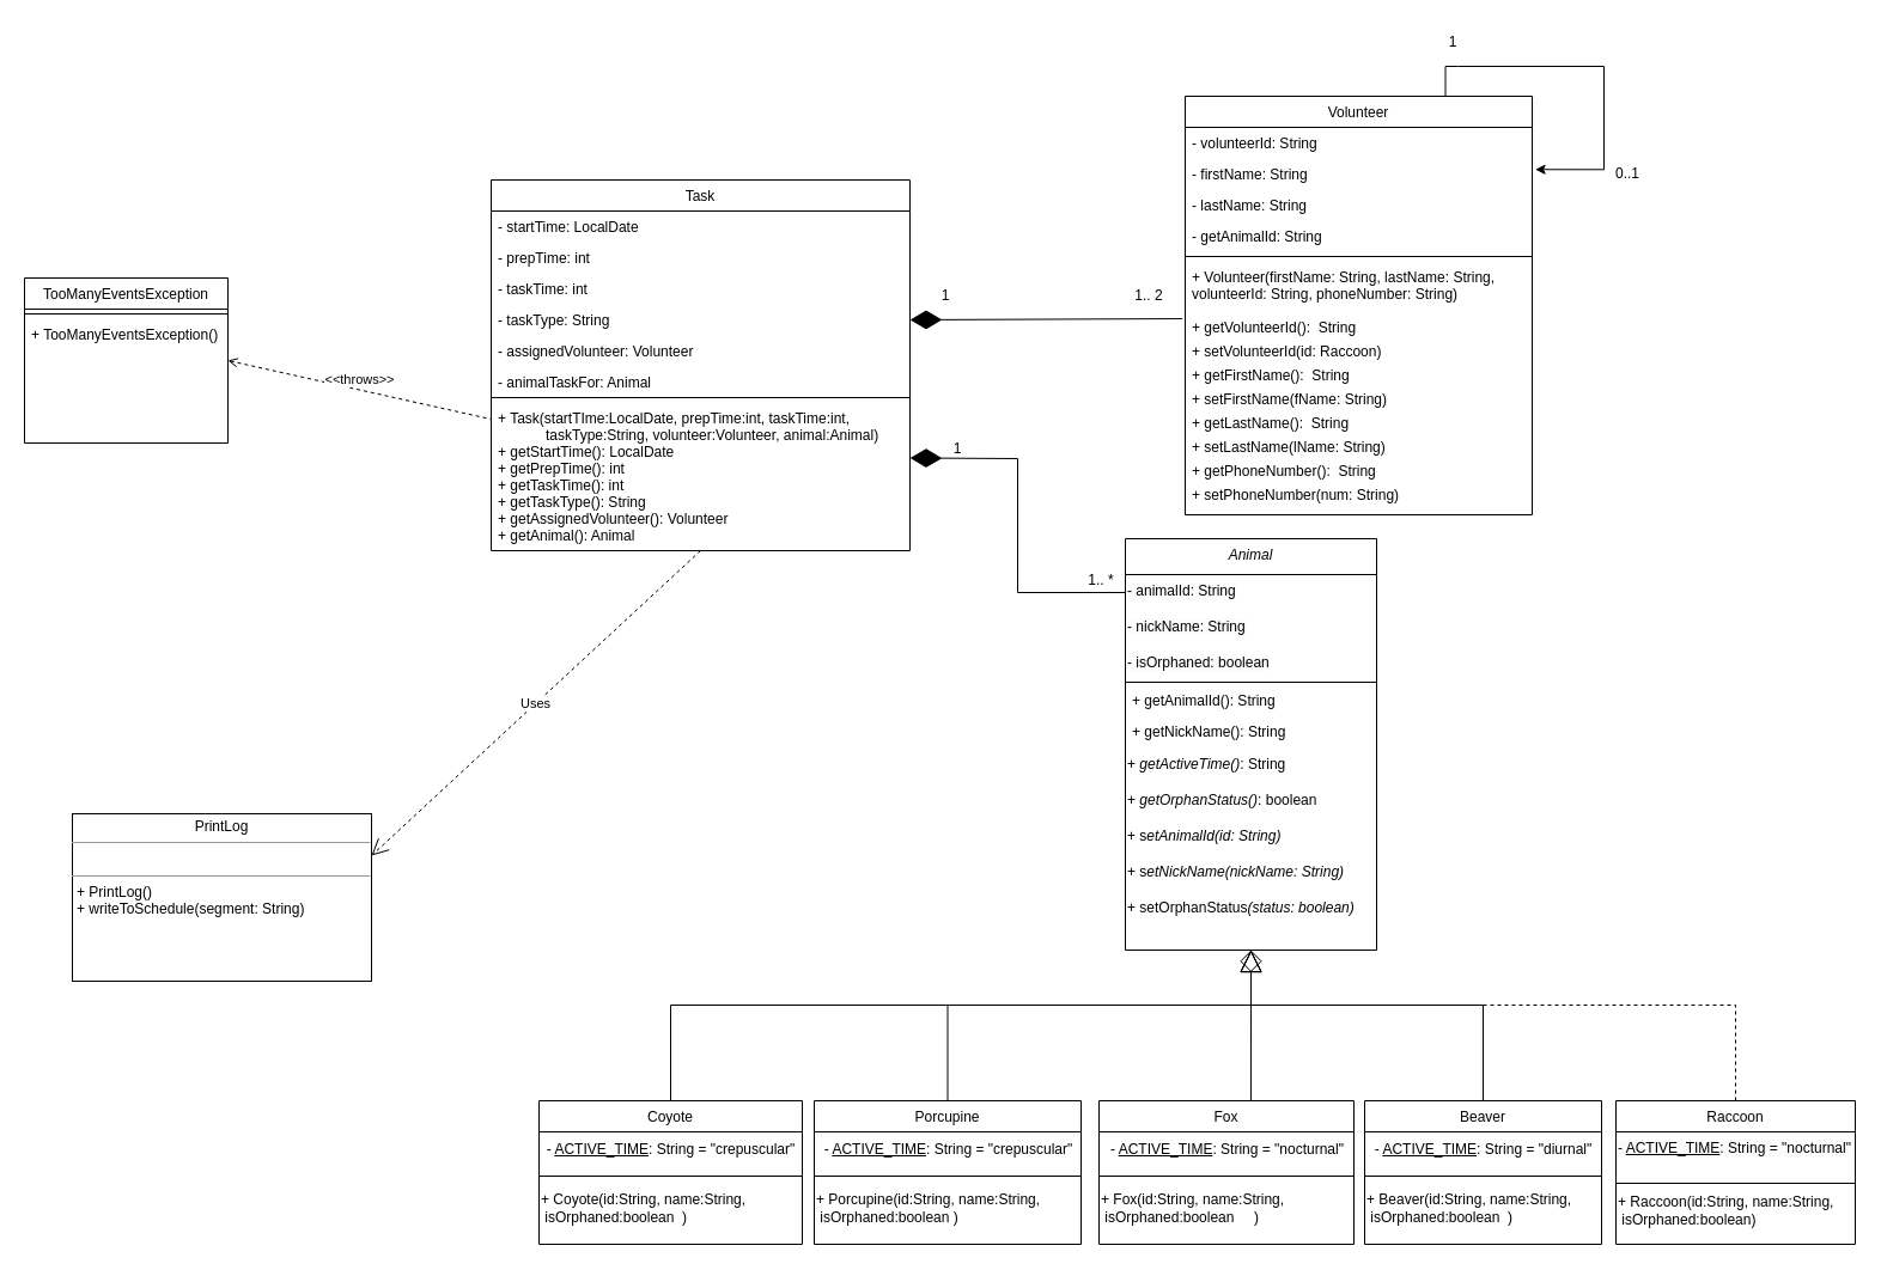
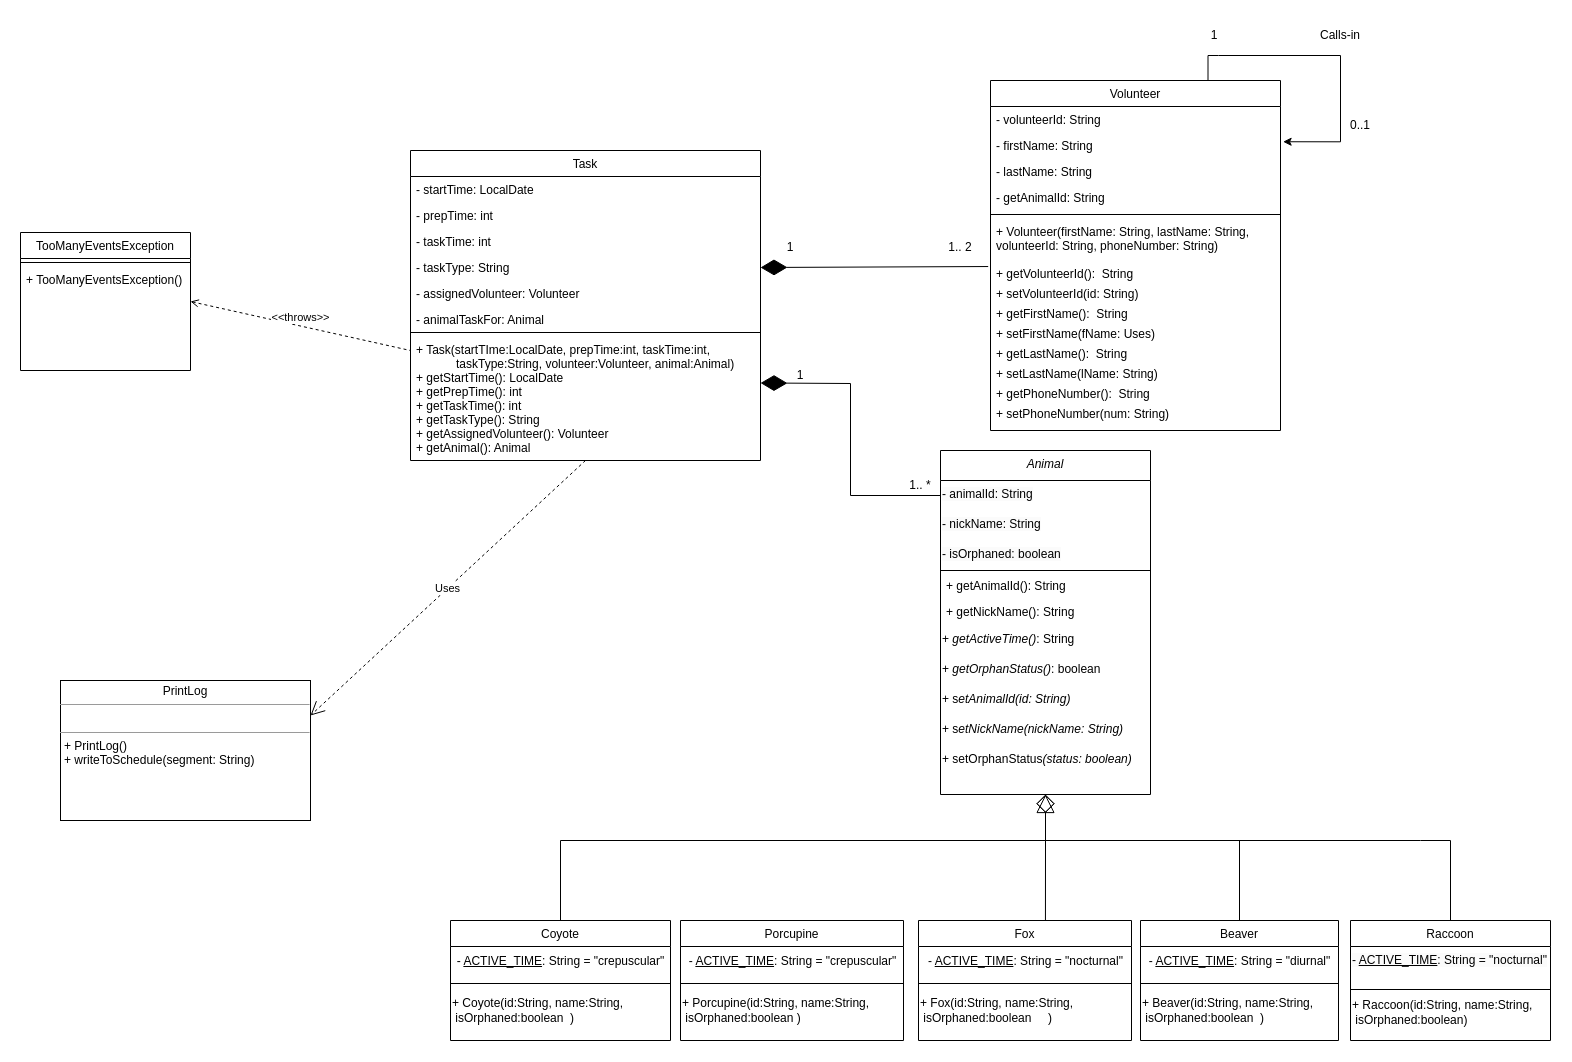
+ <mxCell id="52" value="Calls-in" style="text;strokeColor=none;align=center;fillColor=none;html=1;verticalAlign=middle;whiteSpace=wrap;rounded=0;" vertex="1" parent="1"><mxGeometry x="1310" y="20" width="60" height="30" as="geometry" /></mxCell>
- <mxCell id="51" value="0..1" style="text;strokeColor=none;align=center;fillColor=none;html=1;verticalAlign=middle;whiteSpace=wrap;rounded=0;" vertex="1" parent="1"><mxGeometry x="1330" y="130" width="60" height="30" as="geometry" /></mxCell>
+ <mxCell id="51" value="0..1" style="text;strokeColor=none;align=center;fillColor=none;html=1;verticalAlign=middle;whiteSpace=wrap;rounded=0;" vertex="1" parent="1"><mxGeometry x="1330" y="110" width="60" height="30" as="geometry" /></mxCell>
- <mxCell id="11" value="+ setVolunteerId(id: Raccoon) " style="text;align=left;verticalAlign=top;spacingLeft=4;spacingRight=4;overflow=hidden;rotatable=0;points=[[0,0.5],[1,0.5]];portConstraint=eastwest;" vertex="1" parent="3"><mxGeometry y="200" width="290" height="20" as="geometry" /></mxCell>
+ <mxCell id="11" value="+ setVolunteerId(id: String) " style="text;align=left;verticalAlign=top;spacingLeft=4;spacingRight=4;overflow=hidden;rotatable=0;points=[[0,0.5],[1,0.5]];portConstraint=eastwest;" vertex="1" parent="3"><mxGeometry y="200" width="290" height="20" as="geometry" /></mxCell>
- <mxCell id="13" value="+ setFirstName(fName: String) " style="text;align=left;verticalAlign=top;spacingLeft=4;spacingRight=4;overflow=hidden;rotatable=0;points=[[0,0.5],[1,0.5]];portConstraint=eastwest;" vertex="1" parent="3"><mxGeometry y="240" width="290" height="20" as="geometry" /></mxCell>
+ <mxCell id="13" value="+ setFirstName(fName: Uses) " style="text;align=left;verticalAlign=top;spacingLeft=4;spacingRight=4;overflow=hidden;rotatable=0;points=[[0,0.5],[1,0.5]];portConstraint=eastwest;" vertex="1" parent="3"><mxGeometry y="240" width="290" height="20" as="geometry" /></mxCell>
- <mxCell id="78" value="" style="endArrow=block;endSize=16;endFill=0;html=1;rounded=0;edgeStyle=orthogonalEdgeStyle;exitX=0.5;exitY=0;exitDx=0;exitDy=0;entryX=0.5;entryY=1;entryDx=0;entryDy=0;" edge="1" parent="1" source="30" target="18"><mxGeometry x="0.432" y="-55" width="160" relative="1" as="geometry"><mxPoint x="740" y="920" as="sourcePoint" /><mxPoint x="993" y="794" as="targetPoint" /><Array as="points"><mxPoint x="560" y="840" /><mxPoint x="1045" y="840" /></Array><mxPoint y="1" as="offset" /></mxGeometry></mxCell>
+ <mxCell id="78" value="" style="endArrow=diamond;endSize=16;endFill=0;html=1;rounded=0;edgeStyle=orthogonalEdgeStyle;exitX=0.5;exitY=0;exitDx=0;exitDy=0;entryX=0.5;entryY=1;entryDx=0;entryDy=0;" edge="1" parent="1" source="30" target="18"><mxGeometry x="0.432" y="-55" width="160" relative="1" as="geometry"><mxPoint x="740" y="920" as="sourcePoint" /><mxPoint x="993" y="794" as="targetPoint" /><Array as="points"><mxPoint x="560" y="840" /><mxPoint x="1045" y="840" /></Array><mxPoint y="1" as="offset" /></mxGeometry></mxCell>
- <mxCell id="55" value="" style="endArrow=block;endSize=16;endFill=0;html=1;rounded=0;edgeStyle=orthogonalEdgeStyle;exitX=0.5;exitY=0;exitDx=0;exitDy=0;entryX=0.5;entryY=1;entryDx=0;entryDy=0;dashed=1;" edge="1" parent="1" source="38" target="18"><mxGeometry x="0.432" y="-55" width="160" relative="1" as="geometry"><mxPoint x="1268" y="930" as="sourcePoint" /><mxPoint x="1070" y="698" as="targetPoint" /><Array as="points"><mxPoint x="1420" y="840" /><mxPoint x="1025" y="840" /></Array><mxPoint y="1" as="offset" /></mxGeometry></mxCell>
+ <mxCell id="55" value="" style="endArrow=block;endSize=16;endFill=0;html=1;rounded=0;edgeStyle=orthogonalEdgeStyle;exitX=0.5;exitY=0;exitDx=0;exitDy=0;entryX=0.5;entryY=1;entryDx=0;entryDy=0;" edge="1" parent="1" source="38" target="18"><mxGeometry x="0.432" y="-55" width="160" relative="1" as="geometry"><mxPoint x="1268" y="930" as="sourcePoint" /><mxPoint x="1070" y="698" as="targetPoint" /><Array as="points"><mxPoint x="1420" y="840" /><mxPoint x="1025" y="840" /></Array><mxPoint y="1" as="offset" /></mxGeometry></mxCell>
- <mxCell id="56" value="" style="endArrow=block;endSize=16;endFill=0;html=1;rounded=0;edgeStyle=orthogonalEdgeStyle;exitX=0.5;exitY=0;exitDx=0;exitDy=0;entryX=0.5;entryY=1;entryDx=0;entryDy=0;" edge="1" parent="1" source="34" target="18"><mxGeometry x="0.432" y="-55" width="160" relative="1" as="geometry"><mxPoint x="805" y="920" as="sourcePoint" /><mxPoint x="410" y="688" as="targetPoint" /><Array as="points"><mxPoint x="798" y="840" /><mxPoint x="1025" y="840" /></Array><mxPoint y="1" as="offset" /></mxGeometry></mxCell>
